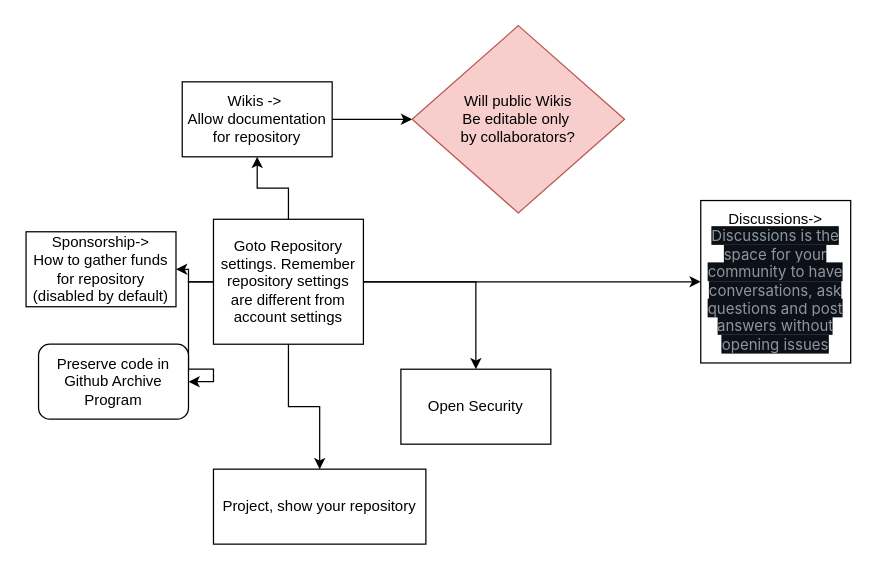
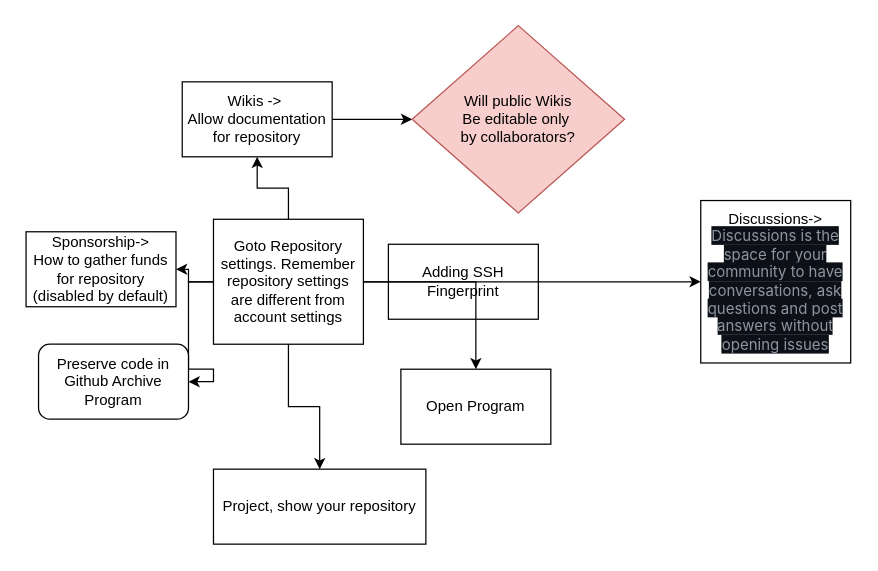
+ <mxCell id="2" value="Adding SSH Fingerprint" style="rounded=0;whiteSpace=wrap;html=1;" vertex="1" parent="1"><mxGeometry x="310" y="195" width="120" height="60" as="geometry" /></mxCell>
- <mxCell id="3" value="Open Security" style="whiteSpace=wrap;html=1;rounded=0;" vertex="1" parent="1"><mxGeometry x="320" y="295" width="120" height="60" as="geometry" /></mxCell>
+ <mxCell id="3" value="Open Program" style="whiteSpace=wrap;html=1;rounded=0;" vertex="1" parent="1"><mxGeometry x="320" y="295" width="120" height="60" as="geometry" /></mxCell>
